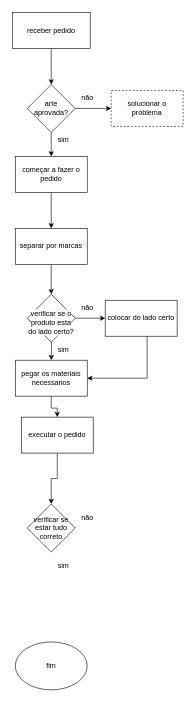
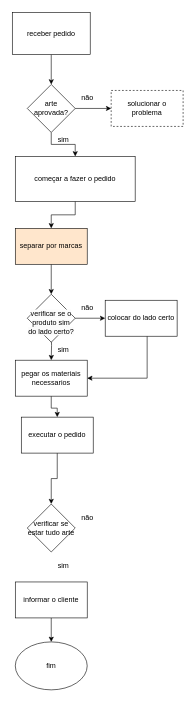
- <mxCell id="3" value="receber pedido" style="whiteSpace=wrap;html=1;" vertex="1" parent="1"><mxGeometry x="20" y="20" width="130" height="60" as="geometry" /></mxCell>
+ <mxCell id="3" value="receber pedido" style="whiteSpace=wrap;html=1;" vertex="1" parent="1"><mxGeometry x="20" y="20" width="130" height="70" as="geometry" /></mxCell>
- <mxCell id="8" value="começar a fazer o pedido" style="whiteSpace=wrap;html=1;" vertex="1" parent="1"><mxGeometry x="25" y="260" width="120" height="60" as="geometry" /></mxCell>
+ <mxCell id="8" value="começar a fazer o pedido" style="whiteSpace=wrap;html=1;" vertex="1" parent="1"><mxGeometry x="25" y="260" width="200" height="75" as="geometry" /></mxCell>
- <mxCell id="13" value="separar por marcas" style="whiteSpace=wrap;html=1;" vertex="1" parent="1"><mxGeometry x="25" y="380" width="120" height="60" as="geometry" /></mxCell>
+ <mxCell id="13" value="separar por marcas" style="whiteSpace=wrap;html=1;fillColor=#ffe6cc;" vertex="1" parent="1"><mxGeometry x="25" y="380" width="120" height="60" as="geometry" /></mxCell>
- <mxCell id="26" value="&lt;br&gt;&lt;br style=&quot;forced-color-adjust: none; color: rgb(0, 0, 0); font-family: Helvetica; font-size: 12px; font-style: normal; font-variant-ligatures: normal; font-variant-caps: normal; font-weight: 400; letter-spacing: normal; orphans: 2; text-align: center; text-indent: 0px; text-transform: none; widows: 2; word-spacing: 0px; -webkit-text-stroke-width: 0px; white-space: normal; background-color: rgb(251, 251, 251); text-decoration-thickness: initial; text-decoration-style: initial; text-decoration-color: initial;&quot;&gt;&lt;span style=&quot;forced-color-adjust: none; color: rgb(0, 0, 0); font-family: Helvetica; font-size: 12px; font-style: normal; font-variant-ligatures: normal; font-variant-caps: normal; font-weight: 400; letter-spacing: normal; orphans: 2; text-align: center; text-indent: 0px; text-transform: none; widows: 2; word-spacing: 0px; -webkit-text-stroke-width: 0px; white-space: normal; text-decoration-thickness: initial; text-decoration-style: initial; text-decoration-color: initial; background-color: rgb(251, 251, 251); float: none; display: inline !important;&quot;&gt;verificar se o produto esta do lado certo?&lt;/span&gt;&lt;br style=&quot;forced-color-adjust: none; color: rgb(0, 0, 0); font-family: Helvetica; font-size: 12px; font-style: normal; font-variant-ligatures: normal; font-variant-caps: normal; font-weight: 400; letter-spacing: normal; orphans: 2; text-align: center; text-indent: 0px; text-transform: none; widows: 2; word-spacing: 0px; -webkit-text-stroke-width: 0px; white-space: normal; background-color: rgb(251, 251, 251); text-decoration-thickness: initial; text-decoration-style: initial; text-decoration-color: initial;&quot;&gt;&lt;div&gt;&lt;br/&gt;&lt;/div&gt;" style="rhombus;whiteSpace=wrap;html=1;" vertex="1" parent="1"><mxGeometry x="45" y="490" width="80" height="80" as="geometry" /></mxCell>
+ <mxCell id="26" value="&lt;br&gt;&lt;br style=&quot;forced-color-adjust: none; color: rgb(0, 0, 0); font-family: Helvetica; font-size: 12px; font-style: normal; font-variant-ligatures: normal; font-variant-caps: normal; font-weight: 400; letter-spacing: normal; orphans: 2; text-align: center; text-indent: 0px; text-transform: none; widows: 2; word-spacing: 0px; -webkit-text-stroke-width: 0px; white-space: normal; background-color: rgb(251, 251, 251); text-decoration-thickness: initial; text-decoration-style: initial; text-decoration-color: initial;&quot;&gt;&lt;span style=&quot;forced-color-adjust: none; color: rgb(0, 0, 0); font-family: Helvetica; font-size: 12px; font-style: normal; font-variant-ligatures: normal; font-variant-caps: normal; font-weight: 400; letter-spacing: normal; orphans: 2; text-align: center; text-indent: 0px; text-transform: none; widows: 2; word-spacing: 0px; -webkit-text-stroke-width: 0px; white-space: normal; text-decoration-thickness: initial; text-decoration-style: initial; text-decoration-color: initial; background-color: rgb(251, 251, 251); float: none; display: inline !important;&quot;&gt;verificar se o produto sim do lado certo?&lt;/span&gt;&lt;br style=&quot;forced-color-adjust: none; color: rgb(0, 0, 0); font-family: Helvetica; font-size: 12px; font-style: normal; font-variant-ligatures: normal; font-variant-caps: normal; font-weight: 400; letter-spacing: normal; orphans: 2; text-align: center; text-indent: 0px; text-transform: none; widows: 2; word-spacing: 0px; -webkit-text-stroke-width: 0px; white-space: normal; background-color: rgb(251, 251, 251); text-decoration-thickness: initial; text-decoration-style: initial; text-decoration-color: initial;&quot;&gt;&lt;div&gt;&lt;br/&gt;&lt;/div&gt;" style="rhombus;whiteSpace=wrap;html=1;" vertex="1" parent="1"><mxGeometry x="45" y="490" width="80" height="80" as="geometry" /></mxCell>
- <mxCell id="19" value="verificar se estar tudo correto" style="rhombus;whiteSpace=wrap;html=1;" vertex="1" parent="1"><mxGeometry x="45" y="840" width="80" height="80" as="geometry" /></mxCell>
+ <mxCell id="19" value="verificar se estar tudo arte" style="rhombus;whiteSpace=wrap;html=1;" vertex="1" parent="1"><mxGeometry x="45" y="840" width="80" height="80" as="geometry" /></mxCell>
+ <mxCell id="21" value="informar o cliente" style="whiteSpace=wrap;html=1;" vertex="1" parent="1"><mxGeometry x="25" y="970" width="120" height="60" as="geometry" /></mxCell>
+ <mxCell id="20" value="" style="edgeStyle=orthogonalEdgeStyle;rounded=0;orthogonalLoop=1;jettySize=auto;html=1;" edge="1" parent="1" source="21" target="24"><mxGeometry relative="1" as="geometry" /></mxCell>
